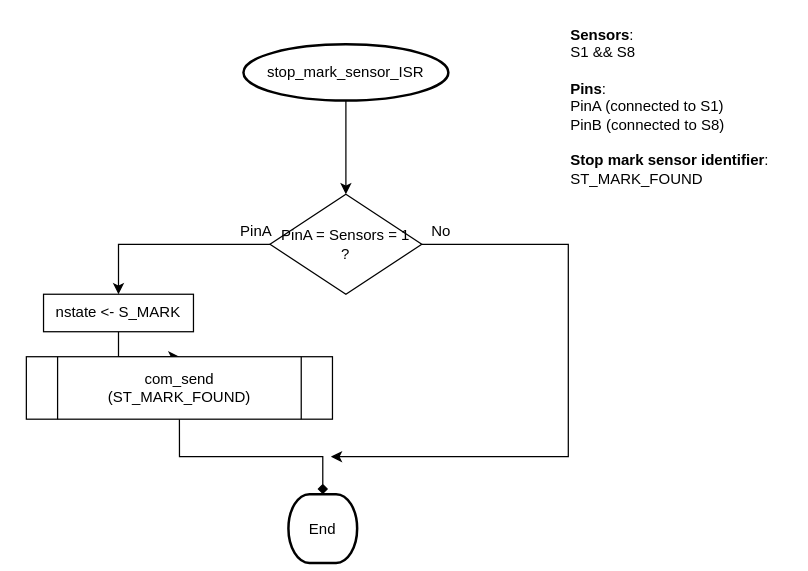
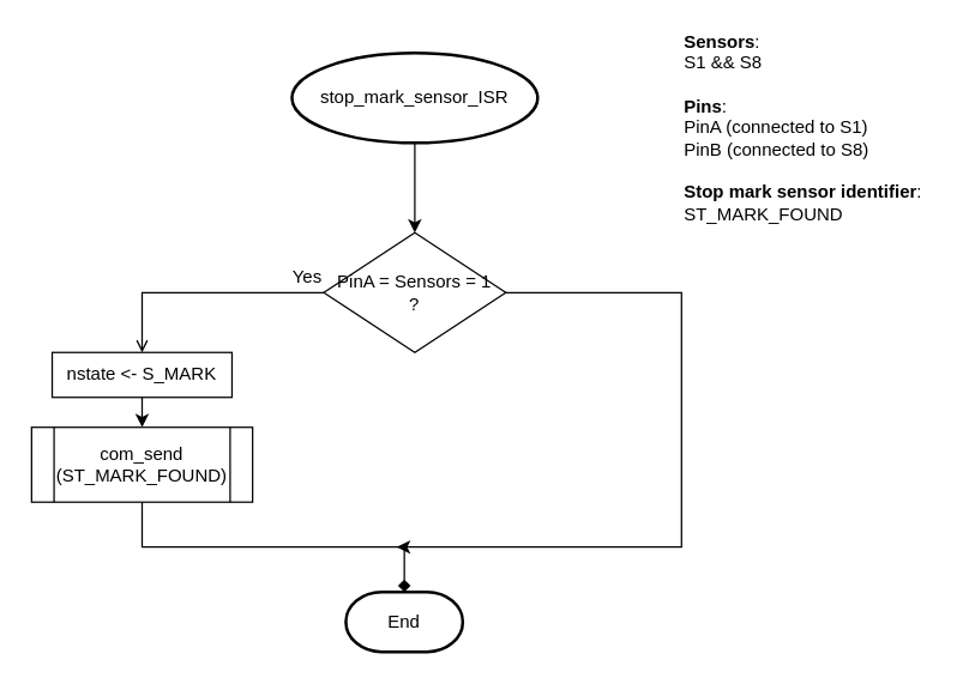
- <mxCell id="3" value="stop_mark_sensor_ISR" style="strokeWidth=2;html=1;shape=mxgraph.flowchart.start_1;whiteSpace=wrap;" parent="1" vertex="1"><mxGeometry x="194" y="35" width="164" height="45" as="geometry" /></mxCell>
+ <mxCell id="3" value="stop_mark_sensor_ISR" style="strokeWidth=2;html=1;shape=mxgraph.flowchart.start_1;whiteSpace=wrap;" parent="1" vertex="1"><mxGeometry x="194" y="35" width="164" height="60" as="geometry" /></mxCell>
- <mxCell id="9" value="PinA" style="text;html=1;align=center;verticalAlign=middle;resizable=0;points=[];autosize=1;" parent="1" vertex="1"><mxGeometry x="184" y="175" width="40" height="20" as="geometry" /></mxCell>
+ <mxCell id="9" value="Yes" style="text;html=1;align=center;verticalAlign=middle;resizable=0;points=[];autosize=1;" parent="1" vertex="1"><mxGeometry x="184" y="175" width="40" height="20" as="geometry" /></mxCell>
- <mxCell id="10" value="No" style="text;html=1;align=center;verticalAlign=middle;resizable=0;points=[];autosize=1;" parent="1" vertex="1"><mxGeometry x="336.75" y="175" width="30" height="20" as="geometry" /></mxCell>
- <mxCell id="4" style="edgeStyle=orthogonalEdgeStyle;rounded=0;orthogonalLoop=1;jettySize=auto;html=1;exitX=0;exitY=0.5;exitDx=0;exitDy=0;entryX=0.5;entryY=0;entryDx=0;entryDy=0;" parent="1" source="6" target="12" edge="1"><mxGeometry relative="1" as="geometry" /></mxCell>
+ <mxCell id="4" style="edgeStyle=orthogonalEdgeStyle;rounded=0;orthogonalLoop=1;jettySize=auto;html=1;exitX=0;exitY=0.5;exitDx=0;exitDy=0;entryX=0.5;entryY=0;entryDx=0;entryDy=0;endArrow=open;" parent="1" source="6" target="12" edge="1"><mxGeometry relative="1" as="geometry" /></mxCell>
- <mxCell id="14" value="com_send&lt;br&gt;(&lt;span style=&quot;text-align: left&quot;&gt;ST_MARK_FOUND&lt;/span&gt;)" style="shape=process;whiteSpace=wrap;html=1;backgroundOutline=1;" parent="1" vertex="1"><mxGeometry x="20.25" y="285" width="245" height="50" as="geometry" /></mxCell>
+ <mxCell id="14" value="com_send&lt;br&gt;(&lt;span style=&quot;text-align: left&quot;&gt;ST_MARK_FOUND&lt;/span&gt;)" style="shape=process;whiteSpace=wrap;html=1;backgroundOutline=1;" parent="1" vertex="1"><mxGeometry x="20.25" y="285" width="147.5" height="50" as="geometry" /></mxCell>
- <mxCell id="8" value="End" style="strokeWidth=2;html=1;shape=mxgraph.flowchart.terminator;whiteSpace=wrap;" parent="1" vertex="1"><mxGeometry x="230" y="395" width="55" height="55" as="geometry" /></mxCell>
+ <mxCell id="8" value="End" style="strokeWidth=2;html=1;shape=mxgraph.flowchart.terminator;whiteSpace=wrap;" parent="1" vertex="1"><mxGeometry x="230" y="395" width="78" height="40" as="geometry" /></mxCell>
